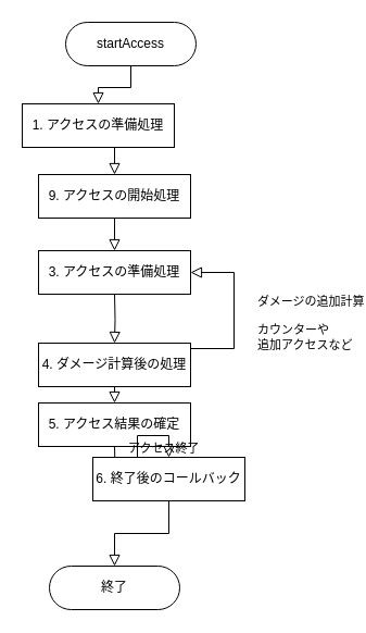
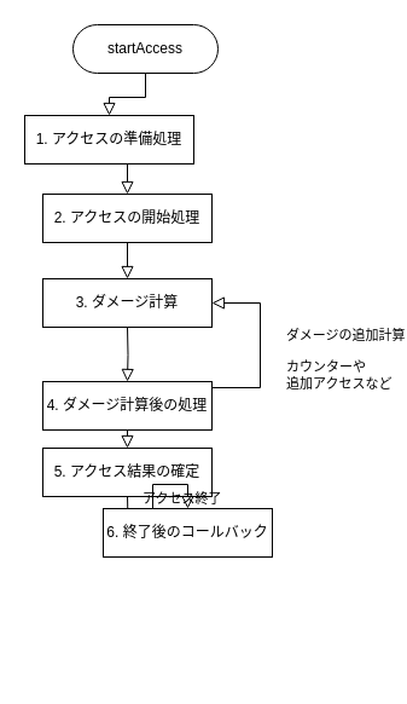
- <mxCell id="6" value="9. アクセスの開始処理" style="rounded=0;whiteSpace=wrap;html=1;fontSize=12;glass=0;strokeWidth=1;shadow=0;" parent="1" vertex="1"><mxGeometry x="35" y="160" width="140" height="40" as="geometry" /></mxCell>
+ <mxCell id="6" value="2. アクセスの開始処理" style="rounded=0;whiteSpace=wrap;html=1;fontSize=12;glass=0;strokeWidth=1;shadow=0;" parent="1" vertex="1"><mxGeometry x="35" y="160" width="140" height="40" as="geometry" /></mxCell>
- <mxCell id="8" value="3. アクセスの準備処理" style="rounded=0;whiteSpace=wrap;html=1;fontSize=12;glass=0;strokeWidth=1;shadow=0;" parent="1" vertex="1"><mxGeometry x="35" y="230" width="140" height="40" as="geometry" /></mxCell>
+ <mxCell id="8" value="3. ダメージ計算" style="rounded=0;whiteSpace=wrap;html=1;fontSize=12;glass=0;strokeWidth=1;shadow=0;" parent="1" vertex="1"><mxGeometry x="35" y="230" width="140" height="40" as="geometry" /></mxCell>
- <mxCell id="17" value="" style="rounded=0;html=1;jettySize=auto;orthogonalLoop=1;fontSize=11;endArrow=block;endFill=0;endSize=8;strokeWidth=1;shadow=0;labelBackgroundColor=none;edgeStyle=orthogonalEdgeStyle;entryX=0.5;entryY=0;entryDx=0;entryDy=0;exitX=0.5;exitY=1;exitDx=0;exitDy=0;" edge="1" parent="1" source="16" target="14"><mxGeometry relative="1" as="geometry"><mxPoint x="275" y="520" as="targetPoint" /><mxPoint x="275" y="490" as="sourcePoint" /></mxGeometry></mxCell>
- <mxCell id="14" value="終了" style="rounded=1;whiteSpace=wrap;html=1;fontSize=12;glass=0;strokeWidth=1;shadow=0;arcSize=50;" parent="1" vertex="1"><mxGeometry x="45" y="520" width="120" height="40" as="geometry" /></mxCell>
